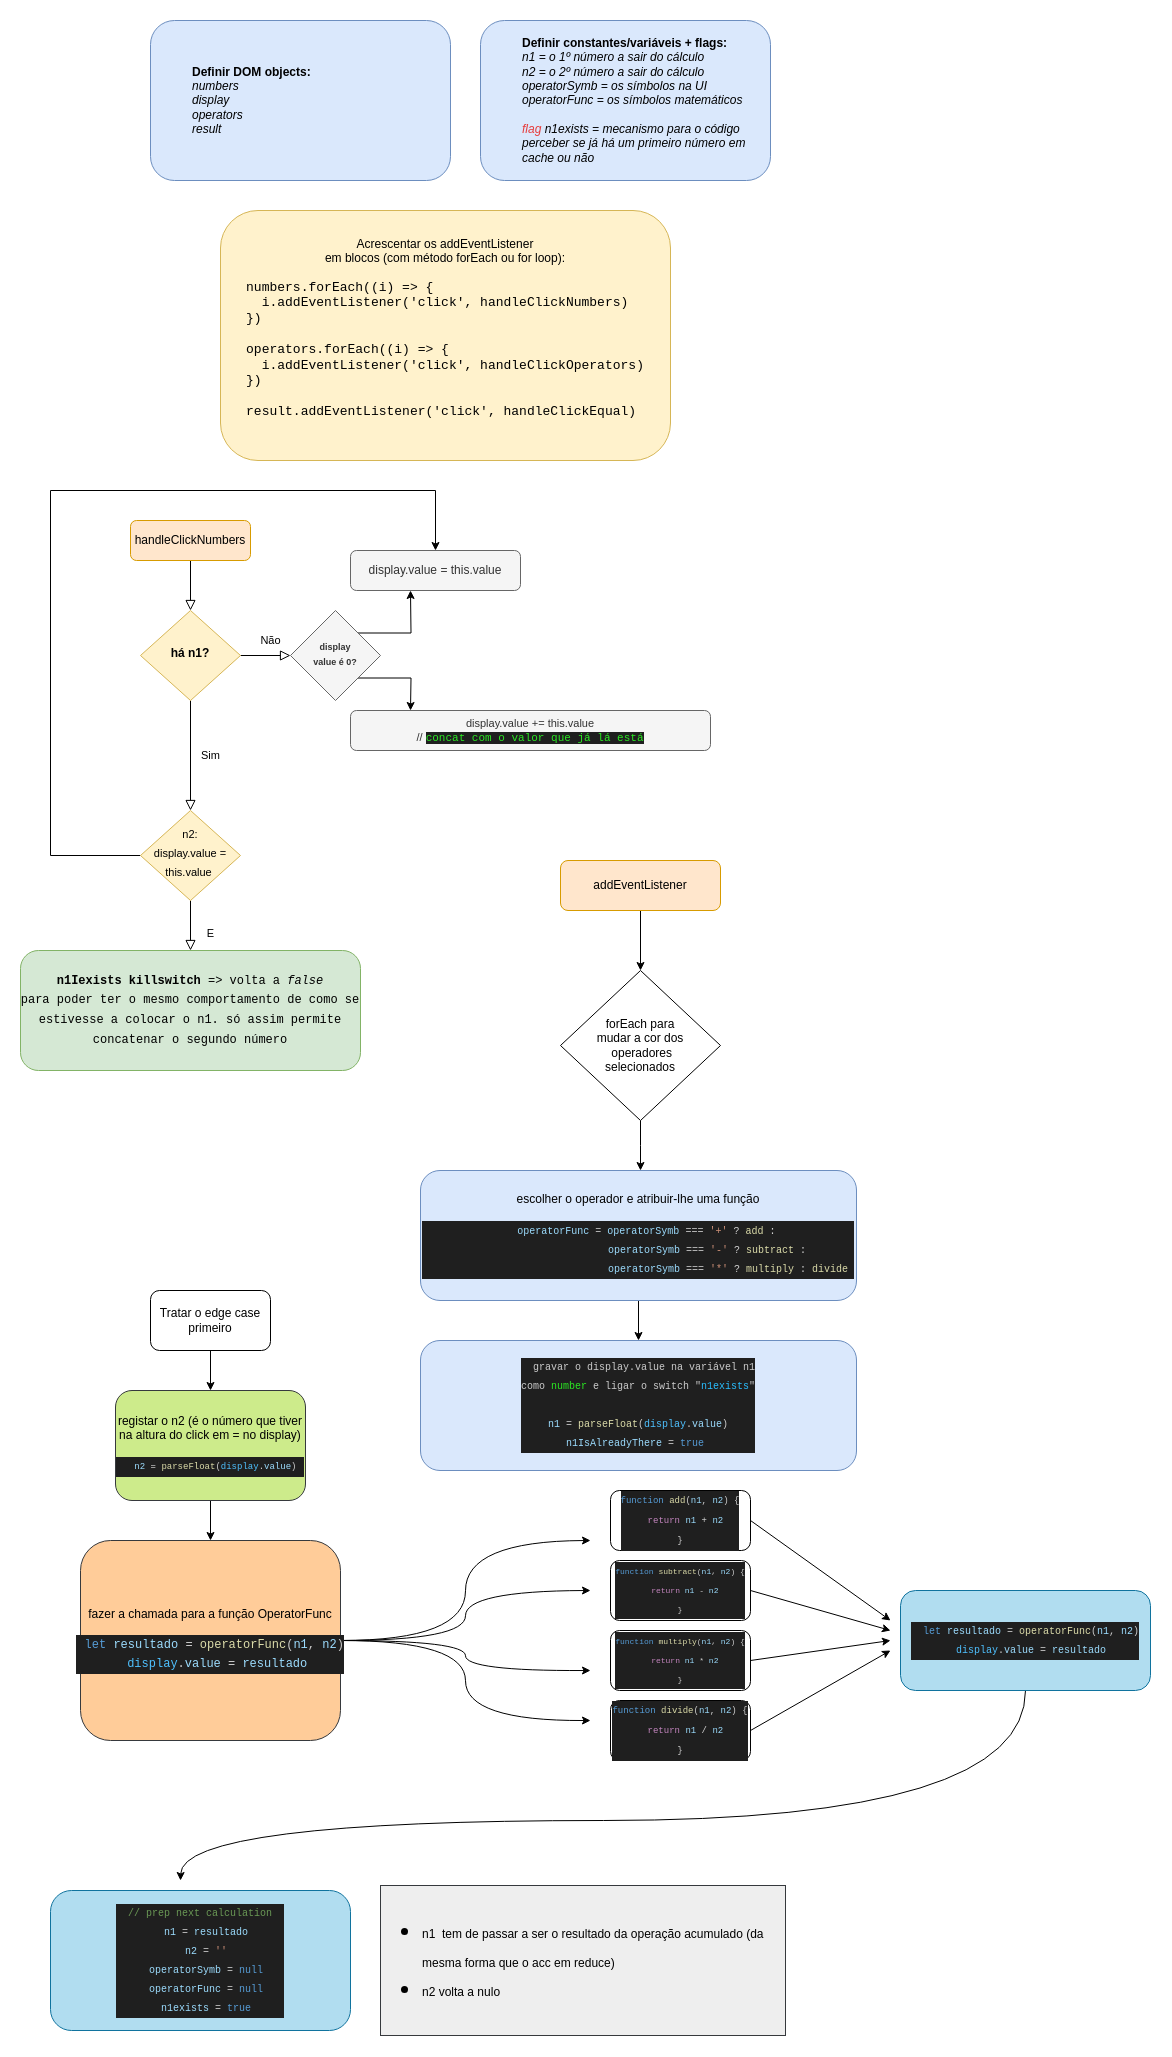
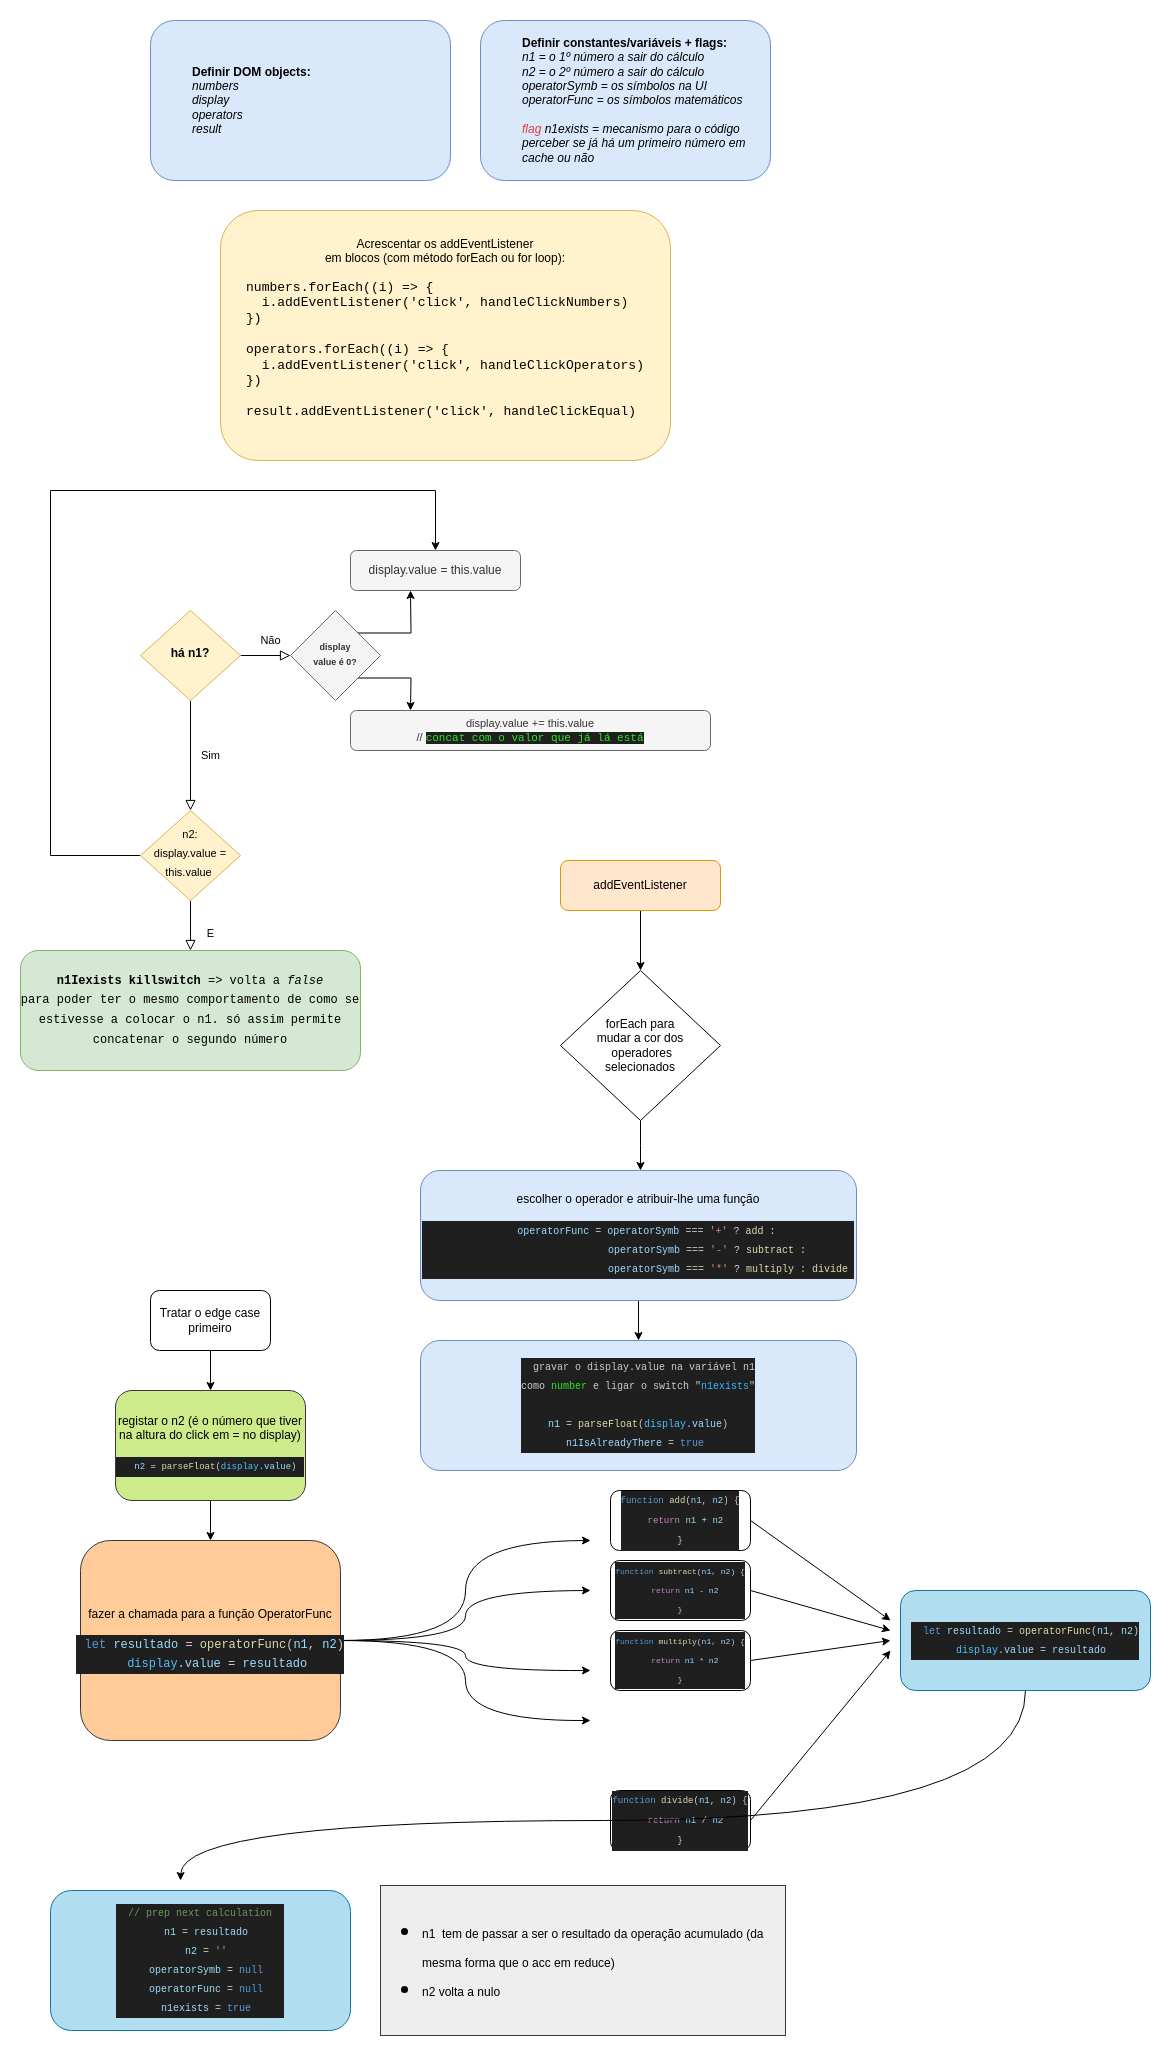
- <mxCell id="3" value="handleClickNumbers" style="rounded=1;whiteSpace=wrap;html=1;fontSize=12;glass=0;strokeWidth=1;shadow=0;fillColor=#ffe6cc;strokeColor=#d79b00;" parent="1" vertex="1"><mxGeometry x="130" y="520" width="120" height="40" as="geometry" /></mxCell>
- <mxCell id="2" value="" style="rounded=0;html=1;jettySize=auto;orthogonalLoop=1;fontSize=11;endArrow=block;endFill=0;endSize=8;strokeWidth=1;shadow=0;labelBackgroundColor=none;edgeStyle=orthogonalEdgeStyle;" parent="1" source="3" target="6" edge="1"><mxGeometry relative="1" as="geometry" /></mxCell>
- <mxCell id="42" value="&lt;div style=&quot;color: rgb(204, 204, 204); background-color: rgb(31, 31, 31); font-family: Consolas, &amp;quot;Courier New&amp;quot;, monospace; line-height: 19px; white-space: pre;&quot;&gt;&lt;div style=&quot;&quot;&gt;&lt;div style=&quot;line-height: 19px;&quot;&gt;&lt;div style=&quot;&quot;&gt;&lt;font style=&quot;font-size: 9px;&quot;&gt;&lt;span style=&quot;color: rgb(86, 156, 214);&quot;&gt;function&lt;/span&gt; &lt;span style=&quot;color: rgb(220, 220, 170);&quot;&gt;divide&lt;/span&gt;(&lt;span style=&quot;color: rgb(156, 220, 254);&quot;&gt;n1&lt;/span&gt;, &lt;span style=&quot;color: rgb(156, 220, 254);&quot;&gt;n2&lt;/span&gt;) {&lt;/font&gt;&lt;/div&gt;&lt;div style=&quot;&quot;&gt;&lt;span style=&quot;font-size: 9px;&quot;&gt;&amp;nbsp; &lt;/span&gt;&lt;span style=&quot;font-size: 9px; color: rgb(197, 134, 192);&quot;&gt;return&lt;/span&gt;&lt;span style=&quot;font-size: 9px;&quot;&gt; &lt;/span&gt;&lt;span style=&quot;font-size: 9px; color: rgb(156, 220, 254);&quot;&gt;n1&lt;/span&gt;&lt;span style=&quot;font-size: 9px;&quot;&gt; &lt;/span&gt;&lt;span style=&quot;font-size: 9px; color: rgb(212, 212, 212);&quot;&gt;/&lt;/span&gt;&lt;span style=&quot;font-size: 9px;&quot;&gt; &lt;/span&gt;&lt;span style=&quot;font-size: 9px; color: rgb(156, 220, 254);&quot;&gt;n2&lt;/span&gt;&lt;/div&gt;&lt;div style=&quot;&quot;&gt;&lt;font style=&quot;font-size: 9px;&quot;&gt;}&lt;/font&gt;&lt;/div&gt;&lt;/div&gt;&lt;/div&gt;&lt;/div&gt;" style="rounded=1;whiteSpace=wrap;html=1;" vertex="1" parent="1"><mxGeometry x="610" y="1700" width="140" height="60" as="geometry" /></mxCell>
+ <mxCell id="42" value="&lt;div style=&quot;color: rgb(204, 204, 204); background-color: rgb(31, 31, 31); font-family: Consolas, &amp;quot;Courier New&amp;quot;, monospace; line-height: 19px; white-space: pre;&quot;&gt;&lt;div style=&quot;&quot;&gt;&lt;div style=&quot;line-height: 19px;&quot;&gt;&lt;div style=&quot;&quot;&gt;&lt;font style=&quot;font-size: 9px;&quot;&gt;&lt;span style=&quot;color: rgb(86, 156, 214);&quot;&gt;function&lt;/span&gt; &lt;span style=&quot;color: rgb(220, 220, 170);&quot;&gt;divide&lt;/span&gt;(&lt;span style=&quot;color: rgb(156, 220, 254);&quot;&gt;n1&lt;/span&gt;, &lt;span style=&quot;color: rgb(156, 220, 254);&quot;&gt;n2&lt;/span&gt;) {&lt;/font&gt;&lt;/div&gt;&lt;div style=&quot;&quot;&gt;&lt;span style=&quot;font-size: 9px;&quot;&gt;&amp;nbsp; &lt;/span&gt;&lt;span style=&quot;font-size: 9px; color: rgb(197, 134, 192);&quot;&gt;return&lt;/span&gt;&lt;span style=&quot;font-size: 9px;&quot;&gt; &lt;/span&gt;&lt;span style=&quot;font-size: 9px; color: rgb(156, 220, 254);&quot;&gt;n1&lt;/span&gt;&lt;span style=&quot;font-size: 9px;&quot;&gt; &lt;/span&gt;&lt;span style=&quot;font-size: 9px; color: rgb(212, 212, 212);&quot;&gt;/&lt;/span&gt;&lt;span style=&quot;font-size: 9px;&quot;&gt; &lt;/span&gt;&lt;span style=&quot;font-size: 9px; color: rgb(156, 220, 254);&quot;&gt;n2&lt;/span&gt;&lt;/div&gt;&lt;div style=&quot;&quot;&gt;&lt;font style=&quot;font-size: 9px;&quot;&gt;}&lt;/font&gt;&lt;/div&gt;&lt;/div&gt;&lt;/div&gt;&lt;/div&gt;" style="rounded=1;whiteSpace=wrap;html=1;" vertex="1" parent="1"><mxGeometry x="610" y="1790" width="140" height="60" as="geometry" /></mxCell>
